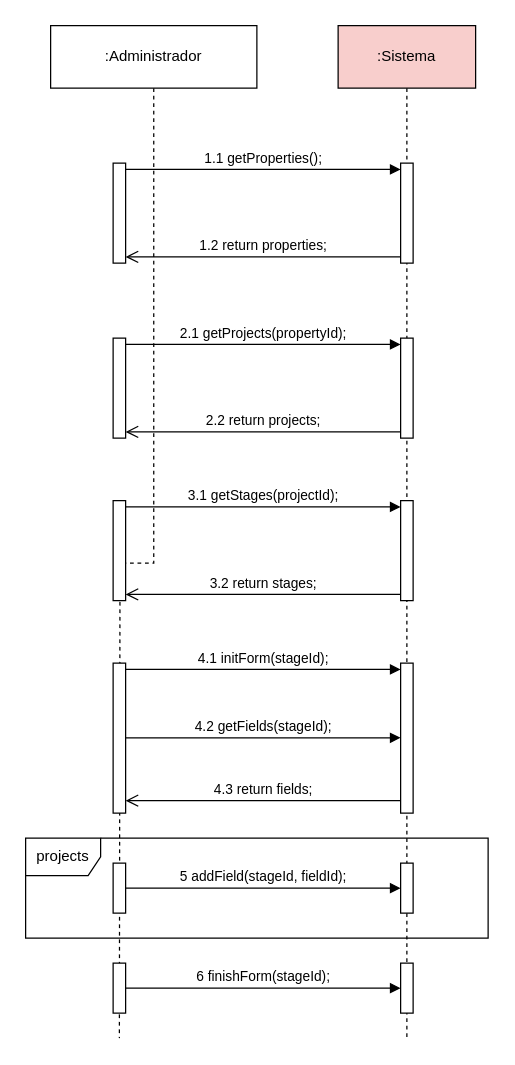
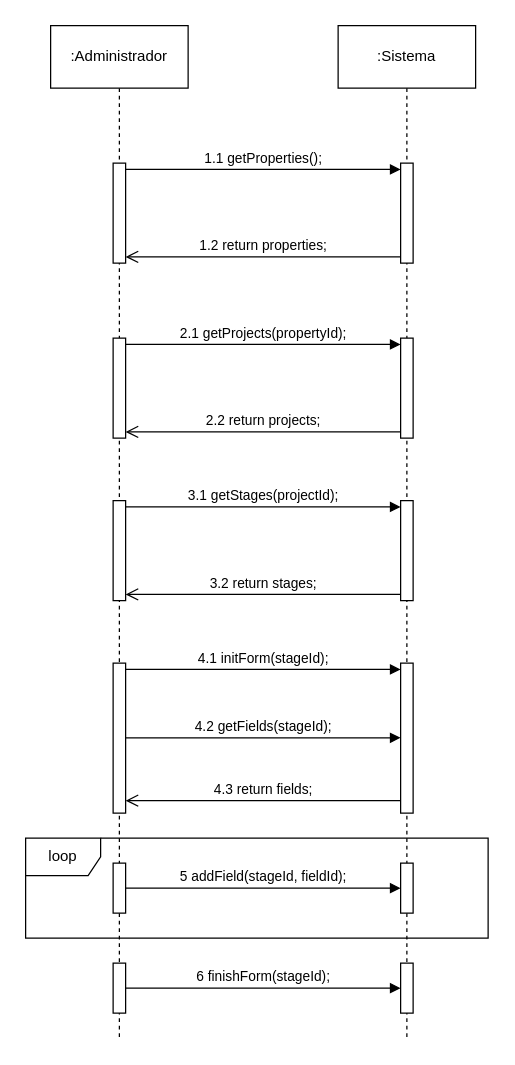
- <mxCell id="3" value=":Administrador" style="html=1;whiteSpace=wrap;" parent="1" vertex="1"><mxGeometry x="40" y="20" width="165" height="50" as="geometry" /></mxCell>
+ <mxCell id="3" value=":Administrador" style="html=1;whiteSpace=wrap;" parent="1" vertex="1"><mxGeometry x="40" y="20" width="110" height="50" as="geometry" /></mxCell>
- <mxCell id="5" value=":Sistema" style="html=1;whiteSpace=wrap;fillColor=#f8cecc;" parent="1" vertex="1"><mxGeometry x="270" y="20" width="110" height="50" as="geometry" /></mxCell>
+ <mxCell id="5" value=":Sistema" style="html=1;whiteSpace=wrap;" parent="1" vertex="1"><mxGeometry x="270" y="20" width="110" height="50" as="geometry" /></mxCell>
- <mxCell id="29" value="projects" style="shape=umlFrame;whiteSpace=wrap;html=1;pointerEvents=0;" parent="1" vertex="1"><mxGeometry x="20" y="670" width="370" height="80" as="geometry" /></mxCell>
+ <mxCell id="29" value="loop" style="shape=umlFrame;whiteSpace=wrap;html=1;pointerEvents=0;" parent="1" vertex="1"><mxGeometry x="20" y="670" width="370" height="80" as="geometry" /></mxCell>
